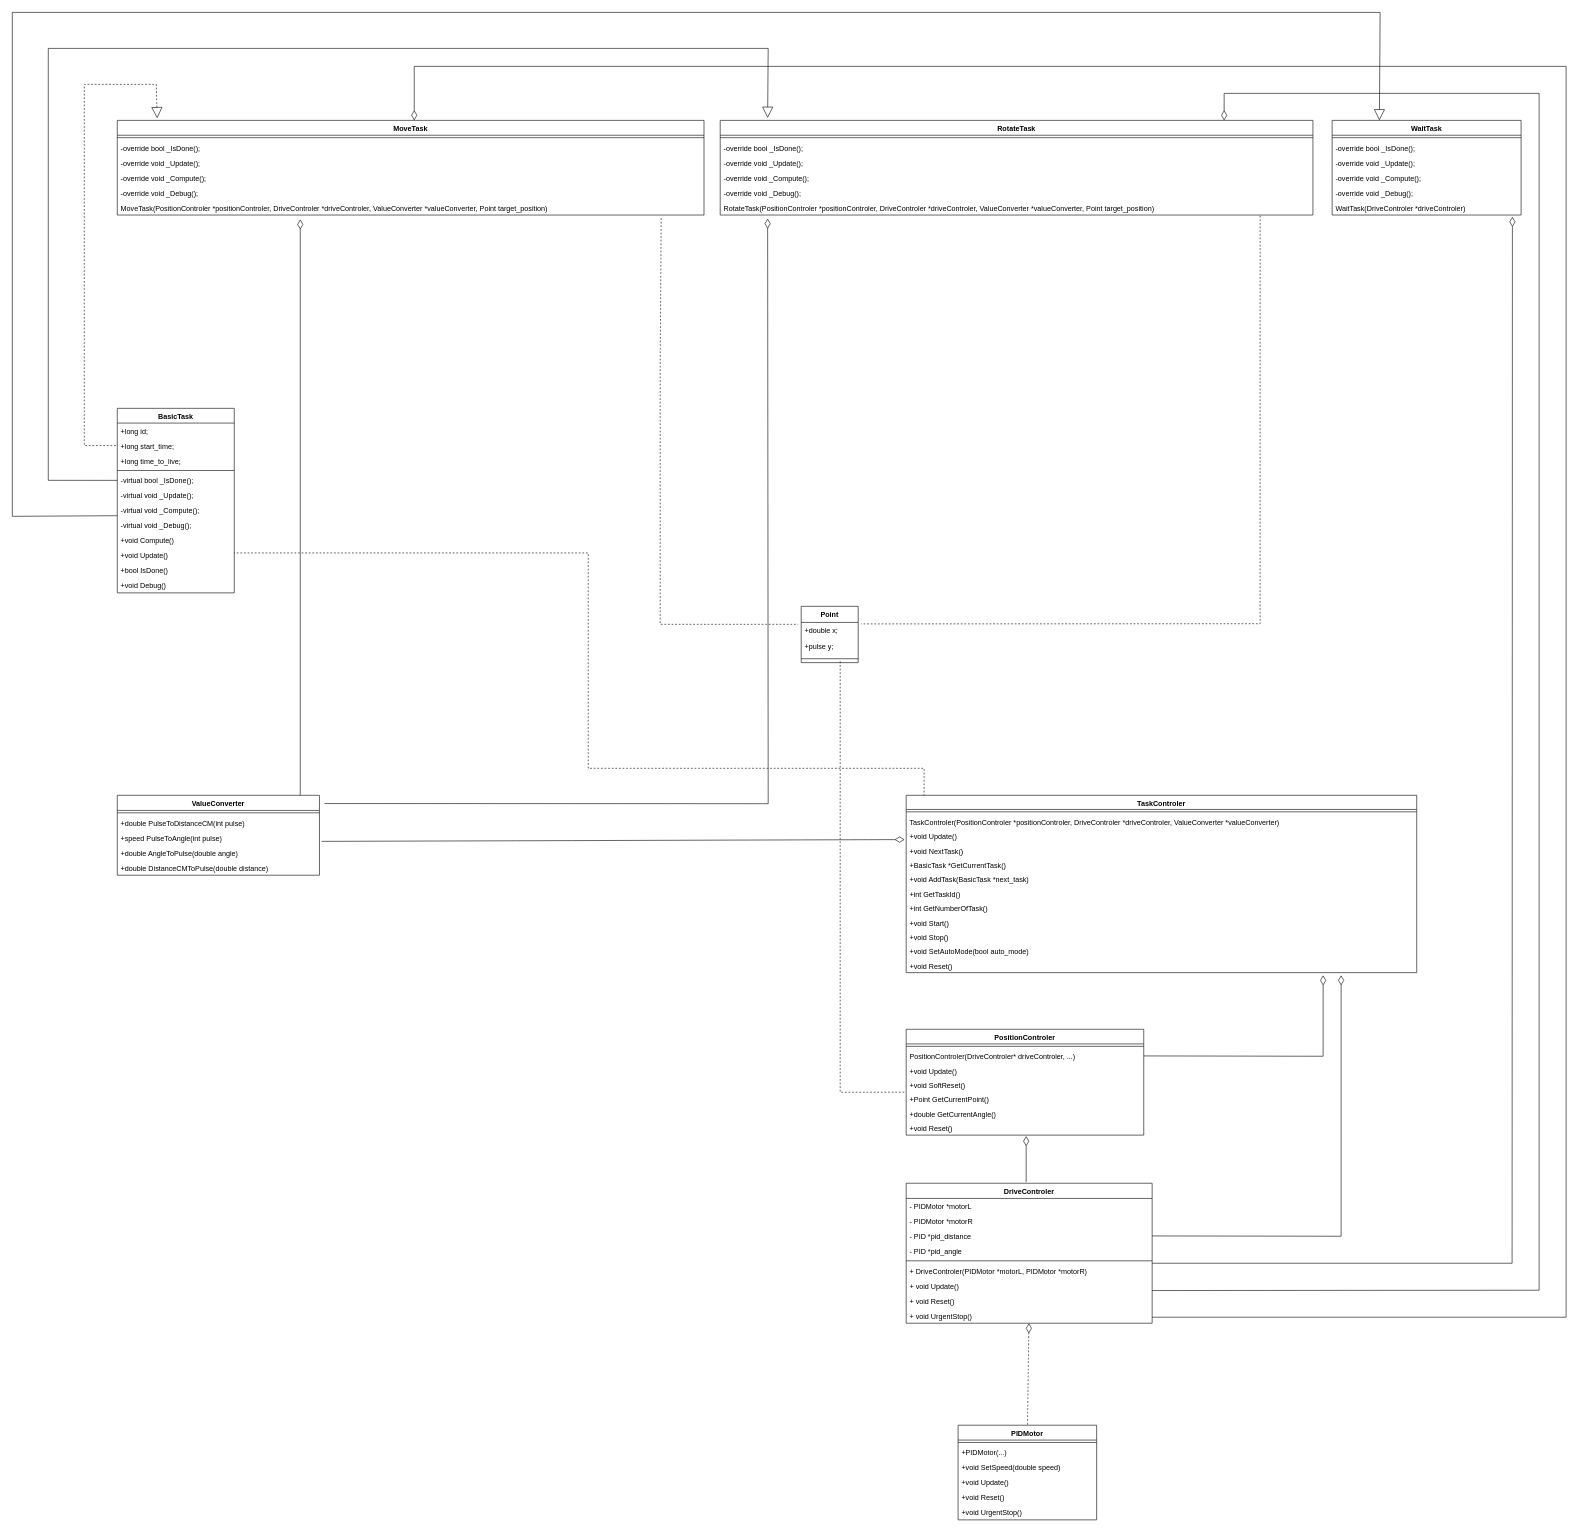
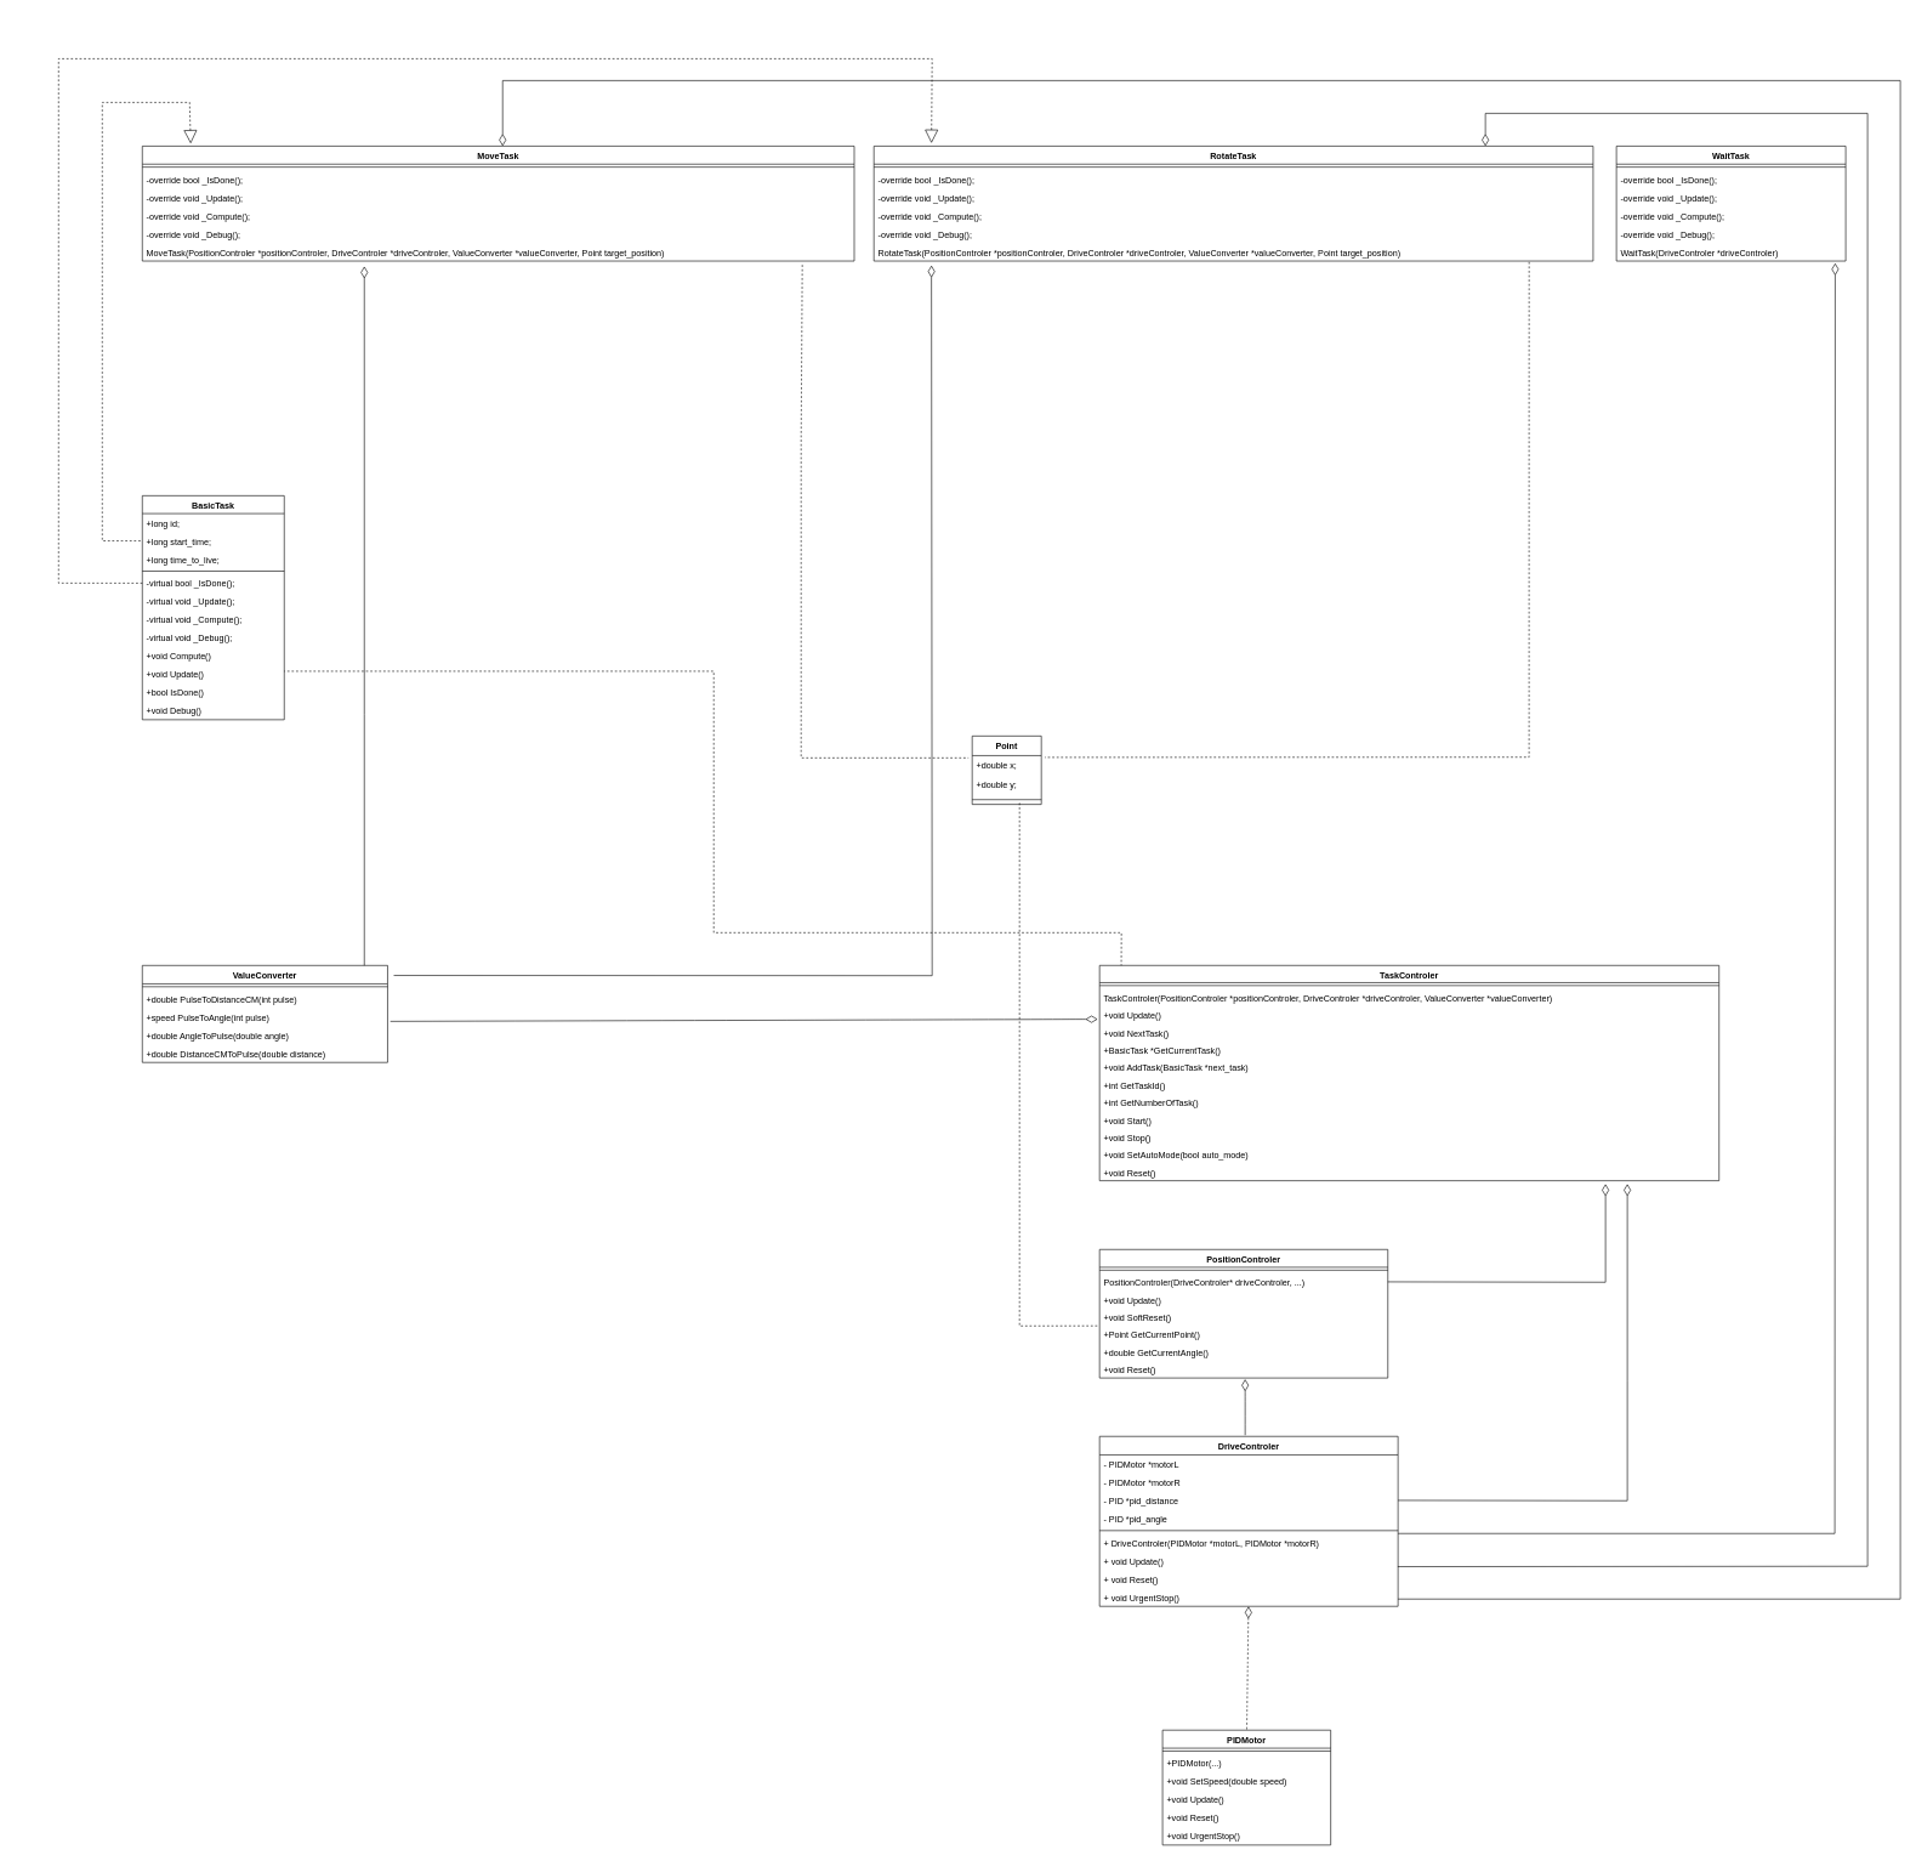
- <mxCell id="79" value="" style="curved=0;startArrow=block;startSize=16;startFill=0;endArrow=none;exitX=0.25;exitY=0;entryX=-0.002;entryY=-0.146;rounded=0;labelBackgroundColor=none;fontColor=default;exitDx=0;exitDy=0;entryDx=0;entryDy=0;entryPerimeter=0;" edge="1" parent="1" source="64" target="45"><mxGeometry relative="1" as="geometry"><Array as="points"><mxPoint x="2300" y="20" /><mxPoint x="20" y="20" /><mxPoint x="20" y="860" /></Array></mxGeometry></mxCell>
- <mxCell id="78" value="" style="curved=0;startArrow=block;startSize=16;startFill=0;endArrow=none;entryX=0;entryY=0.5;rounded=0;labelBackgroundColor=none;fontColor=default;entryDx=0;entryDy=0;exitX=0.08;exitY=-0.026;exitDx=0;exitDy=0;exitPerimeter=0;" edge="1" parent="1" source="57" target="42"><mxGeometry relative="1" as="geometry"><Array as="points"><mxPoint x="1280" y="80" /><mxPoint x="80" y="80" /><mxPoint x="80" y="800" /></Array><mxPoint x="1340" y="80" as="sourcePoint" /></mxGeometry></mxCell>
+ <mxCell id="78" value="" style="curved=0;startArrow=block;startSize=16;startFill=0;endArrow=none;entryX=0;entryY=0.5;rounded=0;labelBackgroundColor=none;fontColor=default;entryDx=0;entryDy=0;exitX=0.08;exitY=-0.026;exitDx=0;exitDy=0;exitPerimeter=0;dashed=1;" edge="1" parent="1" source="57" target="42"><mxGeometry relative="1" as="geometry"><Array as="points"><mxPoint x="1280" y="80" /><mxPoint x="80" y="80" /><mxPoint x="80" y="800" /></Array><mxPoint x="1340" y="80" as="sourcePoint" /></mxGeometry></mxCell>
- <mxCell id="29" value="+pulse y;" style="text;strokeColor=none;fillColor=none;align=left;verticalAlign=top;spacingLeft=4;spacingRight=4;overflow=hidden;rotatable=0;points=[[0,0.5],[1,0.5]];portConstraint=eastwest;rounded=0;labelBackgroundColor=none;" vertex="1" parent="27"><mxGeometry y="53.857" width="95" height="27" as="geometry" /></mxCell>
+ <mxCell id="29" value="+double y;" style="text;strokeColor=none;fillColor=none;align=left;verticalAlign=top;spacingLeft=4;spacingRight=4;overflow=hidden;rotatable=0;points=[[0,0.5],[1,0.5]];portConstraint=eastwest;rounded=0;labelBackgroundColor=none;" vertex="1" parent="27"><mxGeometry y="53.857" width="95" height="27" as="geometry" /></mxCell>
